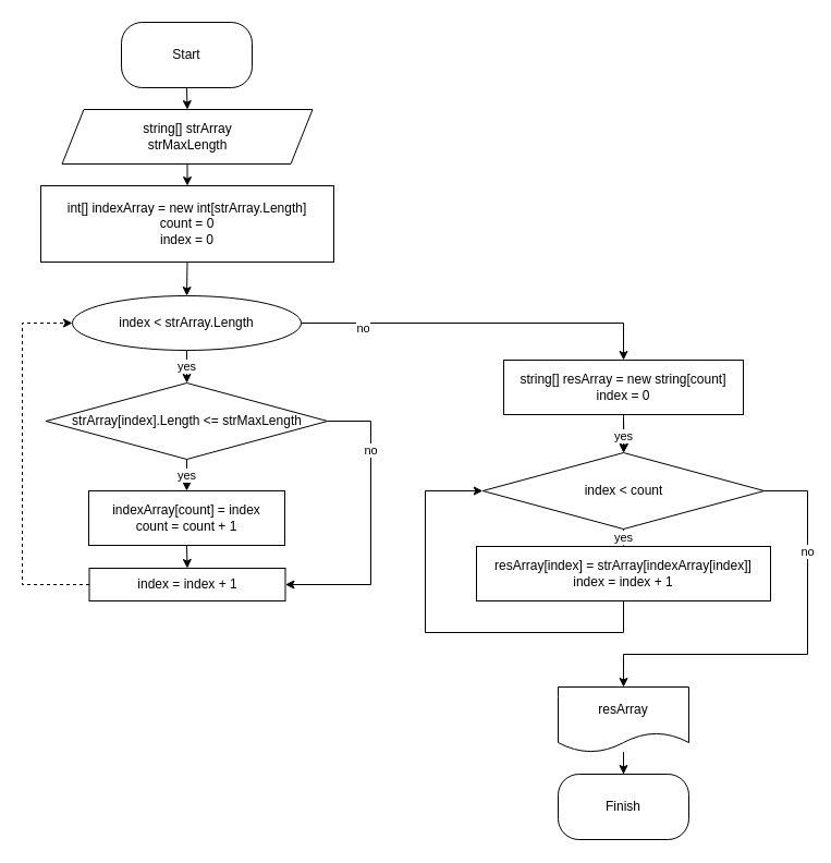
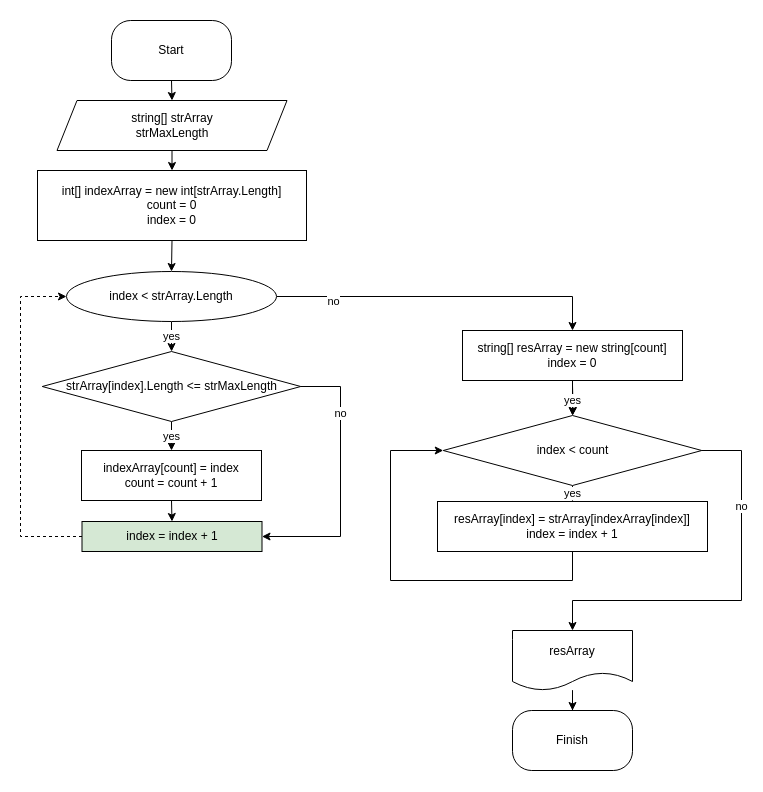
- <mxCell id="24" value="index = index + 1" style="rounded=0;whiteSpace=wrap;html=1;" vertex="1" parent="1"><mxGeometry x="81.5" y="521" width="180" height="30" as="geometry" /></mxCell>
+ <mxCell id="24" value="index = index + 1" style="rounded=0;whiteSpace=wrap;html=1;fillColor=#d5e8d4;" vertex="1" parent="1"><mxGeometry x="81.5" y="521" width="180" height="30" as="geometry" /></mxCell>
